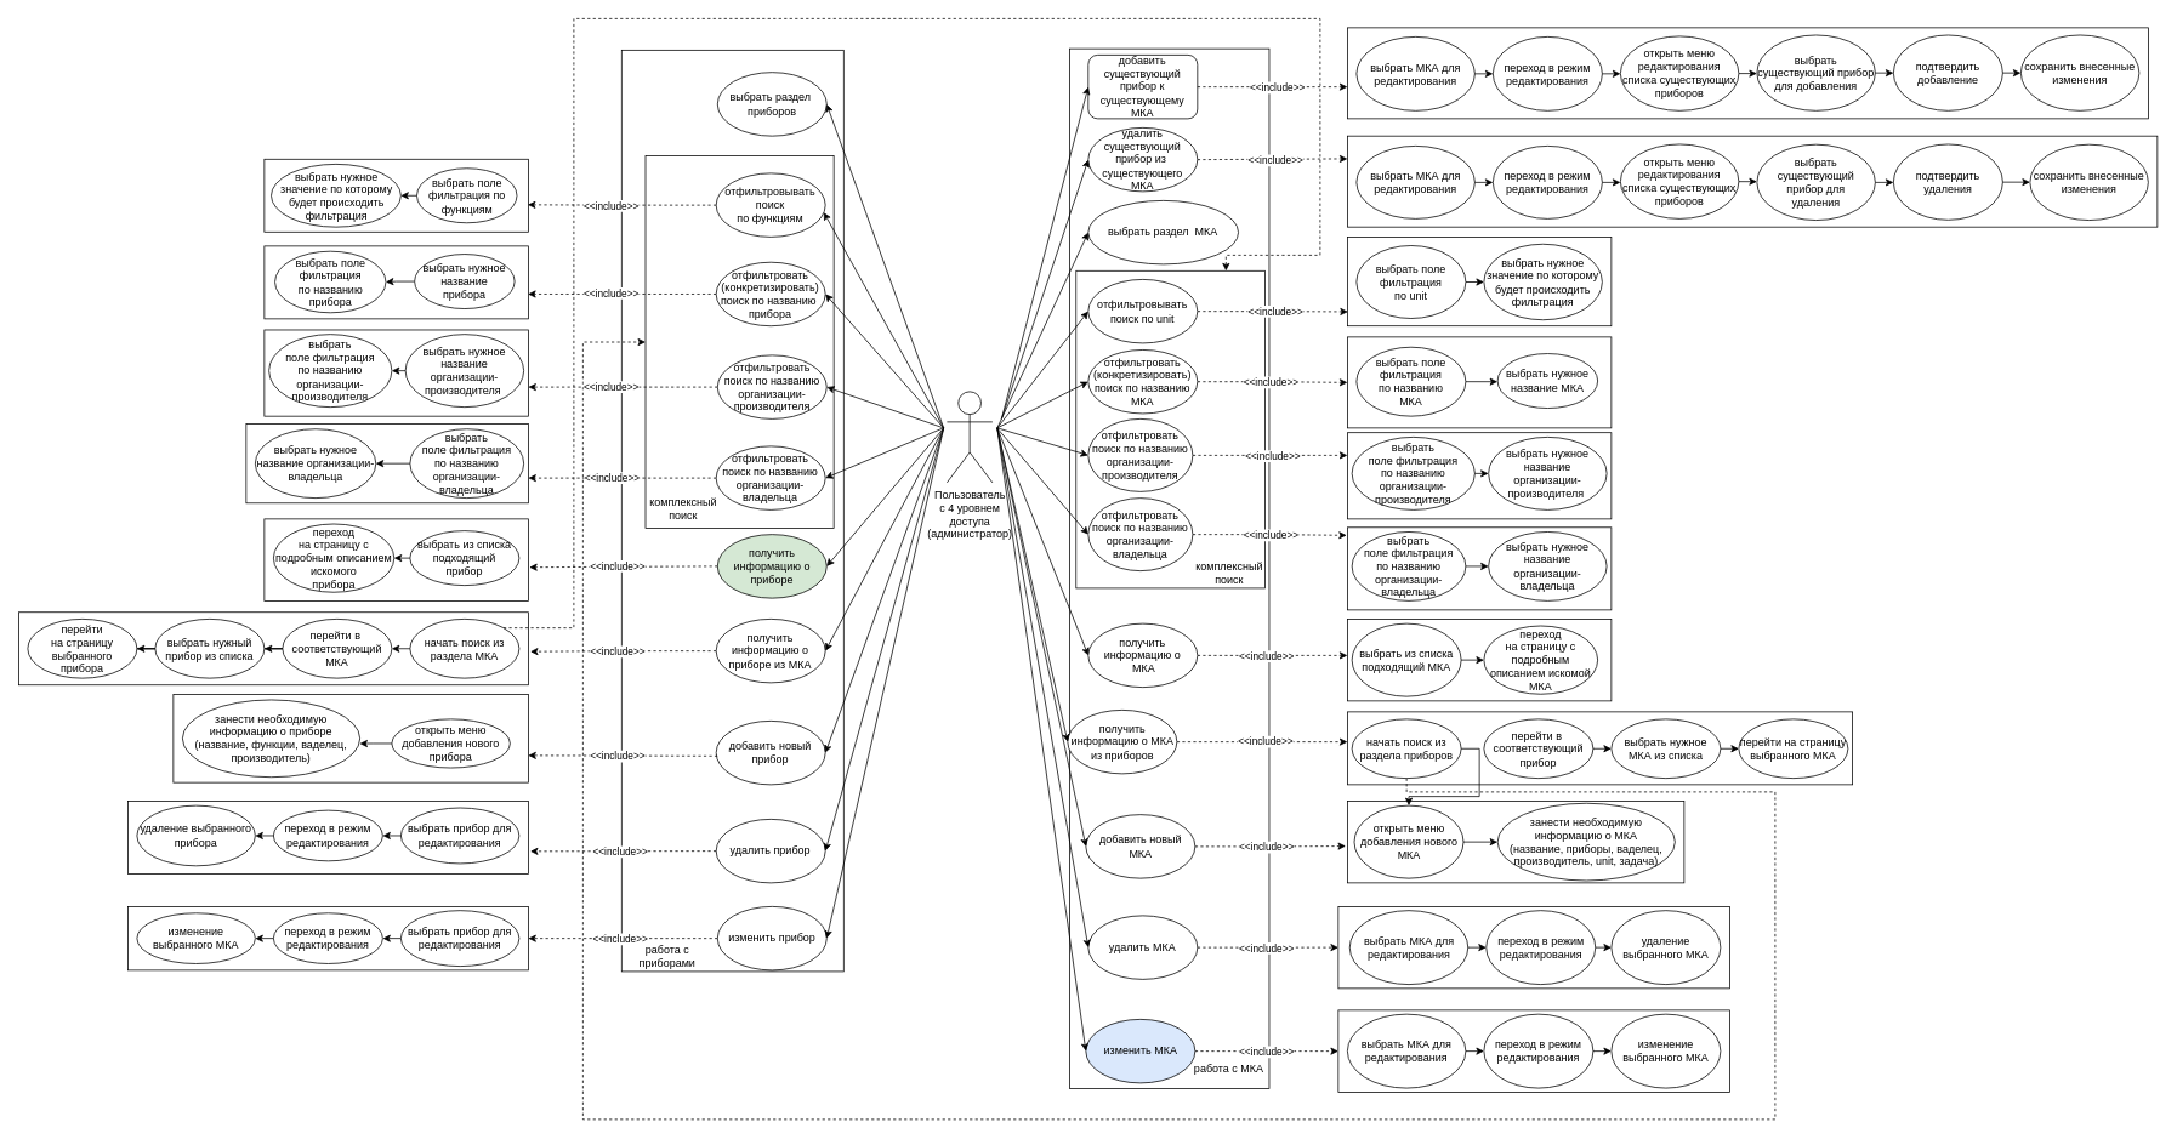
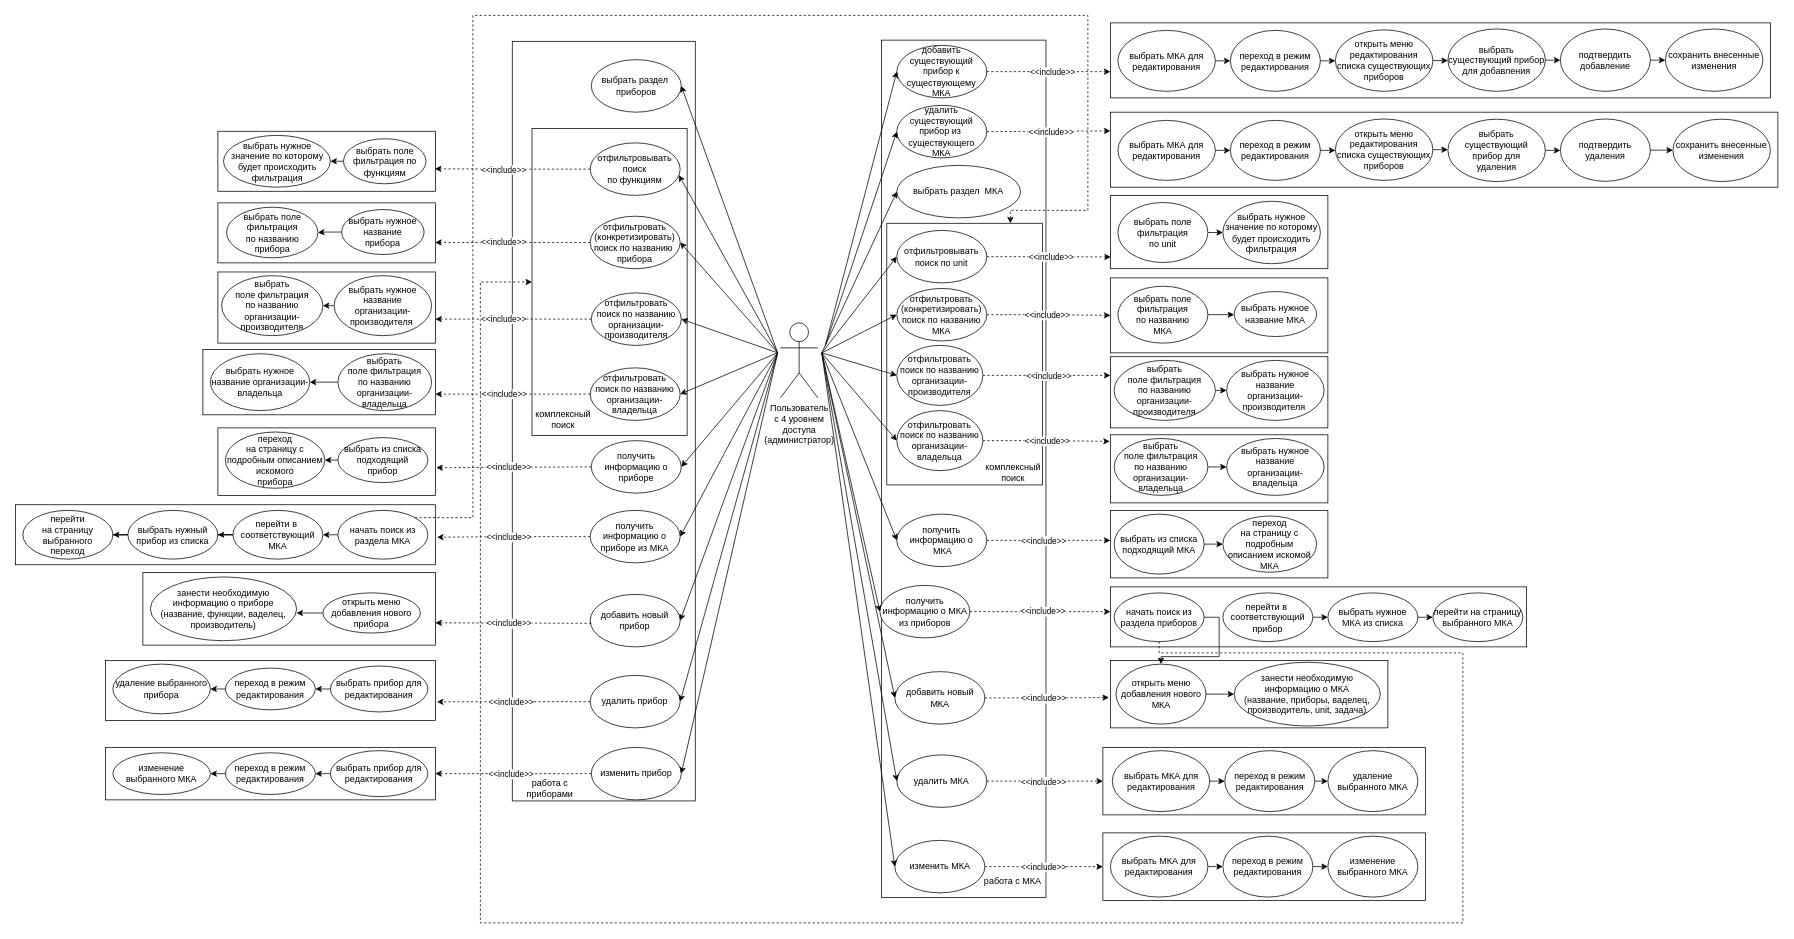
- <mxCell id="73" value="добавить существующий прибор к существующему МКА" style="whiteSpace=wrap;html=1;rounded=1;" parent="1" vertex="1"><mxGeometry x="1195.27" y="60" width="120" height="70" as="geometry" /></mxCell>
+ <mxCell id="73" value="добавить существующий прибор к существующему МКА" style="ellipse;whiteSpace=wrap;html=1;" parent="1" vertex="1"><mxGeometry x="1195.27" y="60" width="120" height="70" as="geometry" /></mxCell>
- <mxCell id="45" value="&lt;font style=&quot;vertical-align: inherit;&quot;&gt;&lt;font style=&quot;vertical-align: inherit;&quot;&gt;&lt;font style=&quot;vertical-align: inherit;&quot;&gt;&lt;font style=&quot;vertical-align: inherit;&quot;&gt;получить информацию о&lt;br&gt;приборе&lt;br&gt;&lt;/font&gt;&lt;/font&gt;&lt;/font&gt;&lt;/font&gt;" style="ellipse;whiteSpace=wrap;html=1;fillColor=#d5e8d4;" parent="1" vertex="1"><mxGeometry x="787.88" y="587" width="120" height="70" as="geometry" /></mxCell>
+ <mxCell id="45" value="&lt;font style=&quot;vertical-align: inherit;&quot;&gt;&lt;font style=&quot;vertical-align: inherit;&quot;&gt;&lt;font style=&quot;vertical-align: inherit;&quot;&gt;&lt;font style=&quot;vertical-align: inherit;&quot;&gt;получить информацию о&lt;br&gt;приборе&lt;br&gt;&lt;/font&gt;&lt;/font&gt;&lt;/font&gt;&lt;/font&gt;" style="ellipse;whiteSpace=wrap;html=1;" parent="1" vertex="1"><mxGeometry x="787.88" y="587" width="120" height="70" as="geometry" /></mxCell>
- <mxCell id="183" value="перейти&lt;br&gt;на страницу выбранного&lt;br&gt;прибора" style="ellipse;whiteSpace=wrap;html=1;fillColor=none;" vertex="1" parent="1"><mxGeometry x="30" y="680" width="120" height="65" as="geometry" /></mxCell>
+ <mxCell id="183" value="перейти&lt;br&gt;на страницу выбранного&lt;br&gt;переход" style="ellipse;whiteSpace=wrap;html=1;fillColor=none;" vertex="1" parent="1"><mxGeometry x="30" y="680" width="120" height="65" as="geometry" /></mxCell>
- <mxCell id="66" value="&lt;font style=&quot;vertical-align: inherit;&quot;&gt;&lt;font style=&quot;vertical-align: inherit;&quot;&gt;&lt;font style=&quot;vertical-align: inherit;&quot;&gt;&lt;font style=&quot;vertical-align: inherit;&quot;&gt;&lt;font style=&quot;vertical-align: inherit;&quot;&gt;&lt;font style=&quot;vertical-align: inherit;&quot;&gt;изменить МКА&lt;br&gt;&lt;/font&gt;&lt;/font&gt;&lt;/font&gt;&lt;/font&gt;&lt;/font&gt;&lt;/font&gt;" style="ellipse;whiteSpace=wrap;html=1;fillColor=#dae8fc;" parent="1" vertex="1"><mxGeometry x="1192.64" y="1120" width="120" height="70" as="geometry" /></mxCell>
+ <mxCell id="66" value="&lt;font style=&quot;vertical-align: inherit;&quot;&gt;&lt;font style=&quot;vertical-align: inherit;&quot;&gt;&lt;font style=&quot;vertical-align: inherit;&quot;&gt;&lt;font style=&quot;vertical-align: inherit;&quot;&gt;&lt;font style=&quot;vertical-align: inherit;&quot;&gt;&lt;font style=&quot;vertical-align: inherit;&quot;&gt;изменить МКА&lt;br&gt;&lt;/font&gt;&lt;/font&gt;&lt;/font&gt;&lt;/font&gt;&lt;/font&gt;&lt;/font&gt;" style="ellipse;whiteSpace=wrap;html=1;" parent="1" vertex="1"><mxGeometry x="1192.64" y="1120" width="120" height="70" as="geometry" /></mxCell>
